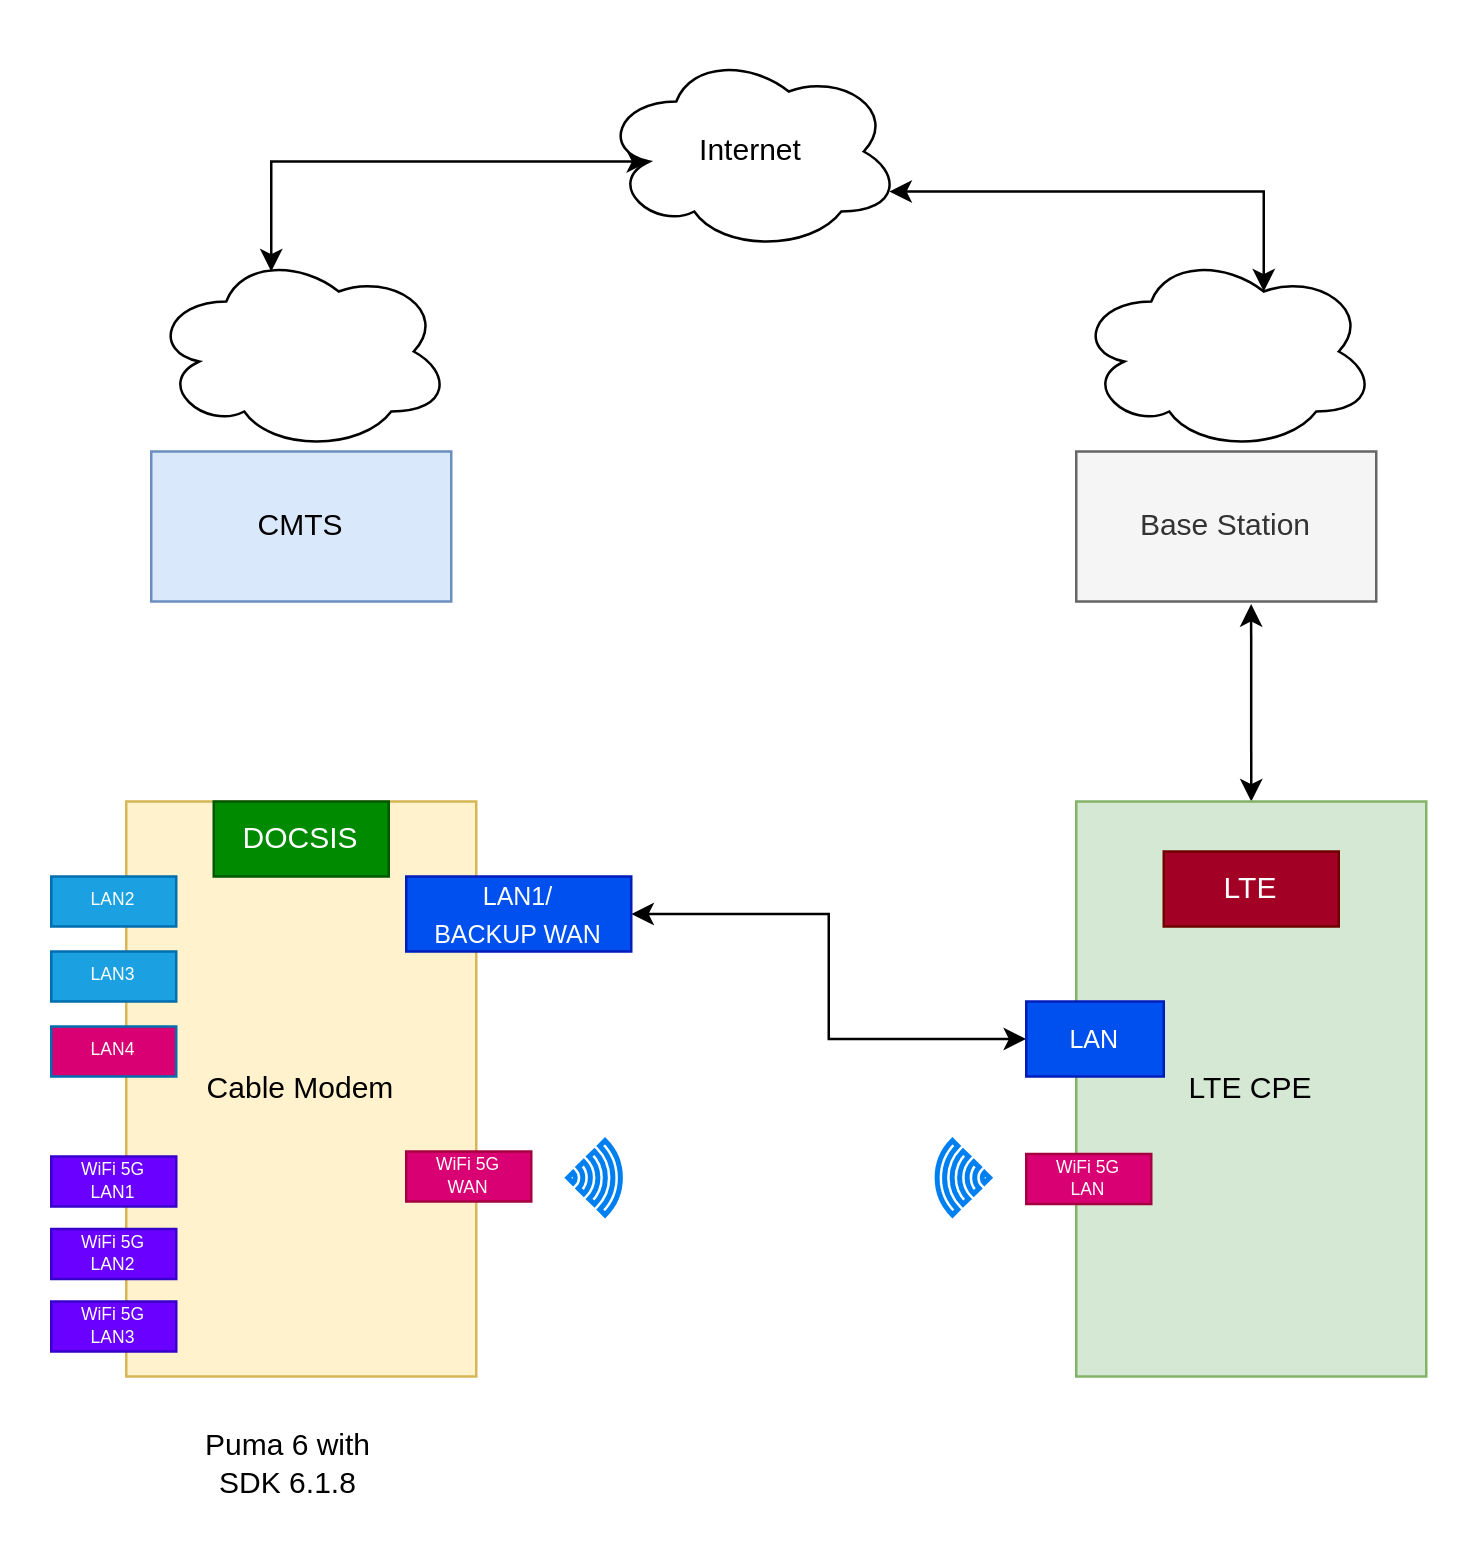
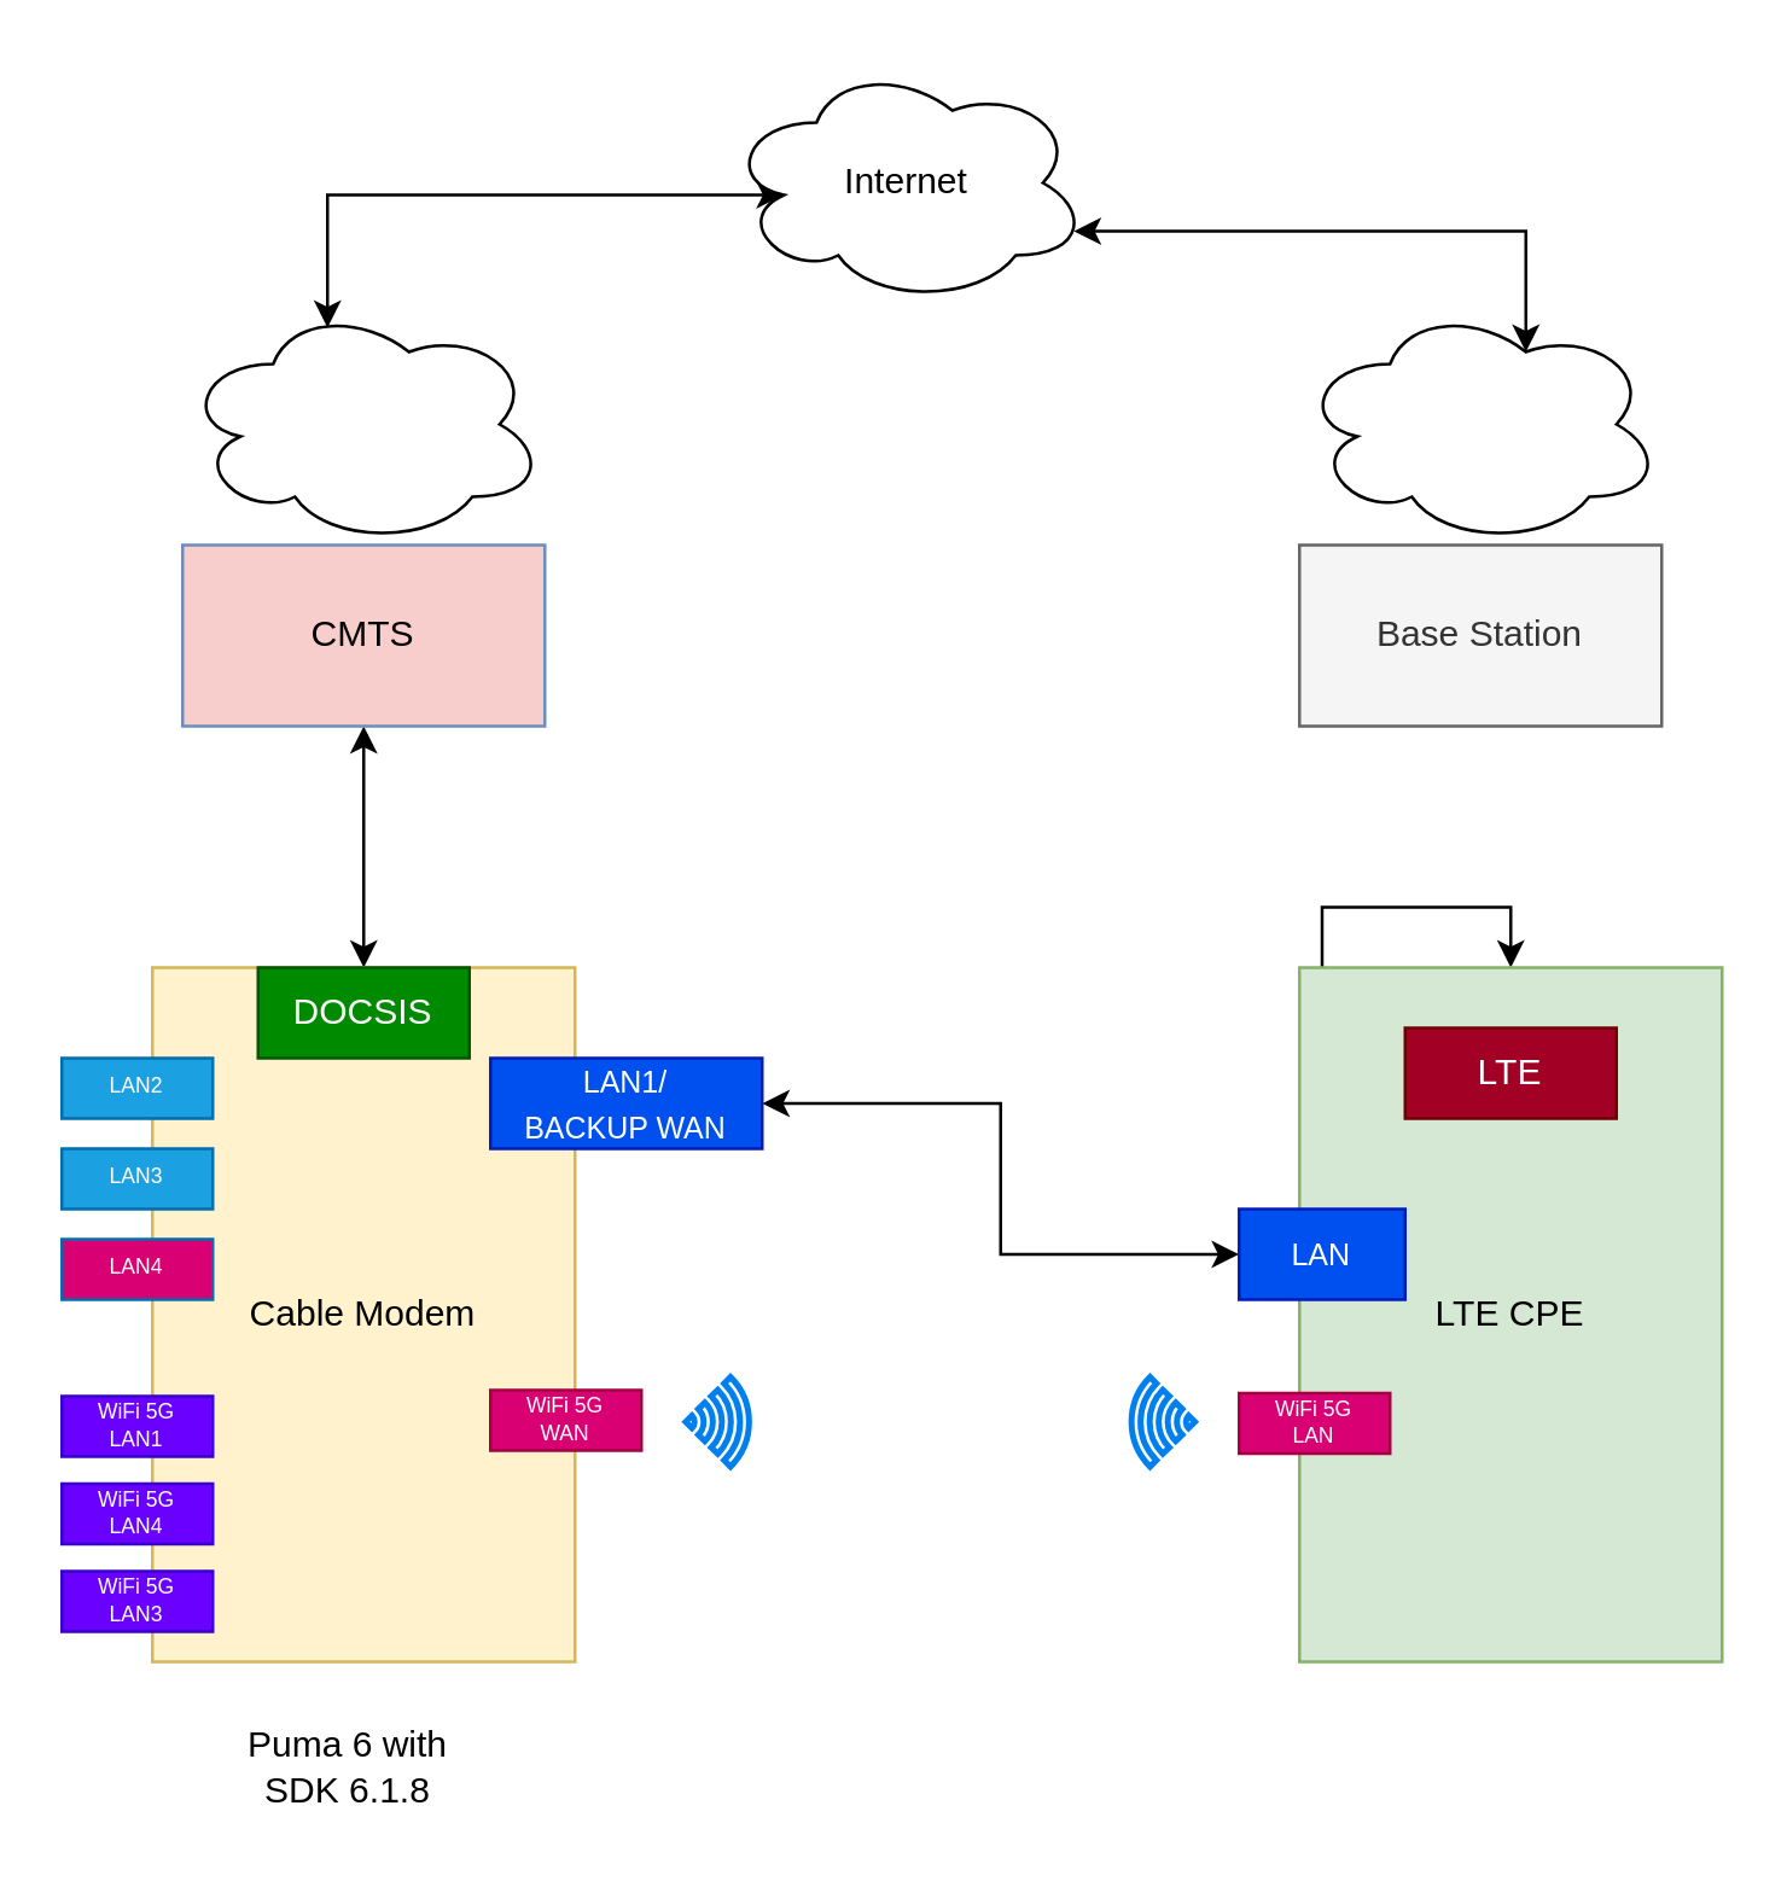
- <mxCell id="8" value="CMTS" style="rounded=0;whiteSpace=wrap;html=1;fillColor=#dae8fc;strokeColor=#6c8ebf;" vertex="1" parent="1"><mxGeometry x="60" y="180" width="120" height="60" as="geometry" /></mxCell>
+ <mxCell id="8" value="CMTS" style="rounded=0;whiteSpace=wrap;html=1;fillColor=#f8cecc;strokeColor=#6c8ebf;" vertex="1" parent="1"><mxGeometry x="60" y="180" width="120" height="60" as="geometry" /></mxCell>
- <mxCell id="4" style="edgeStyle=orthogonalEdgeStyle;rounded=0;orthogonalLoop=1;jettySize=auto;html=1;exitX=0.5;exitY=0;exitDx=0;exitDy=0;entryX=0.583;entryY=1.017;entryDx=0;entryDy=0;entryPerimeter=0;startArrow=classic;startFill=1;" edge="1" parent="1" source="5" target="11"><mxGeometry relative="1" as="geometry" /></mxCell>
+ <mxCell id="4" style="edgeStyle=orthogonalEdgeStyle;rounded=0;orthogonalLoop=1;jettySize=auto;html=1;exitX=0.5;exitY=0;exitDx=0;exitDy=0;startArrow=classic;startFill=1;" edge="1" parent="1" source="5" target="20"><mxGeometry relative="1" as="geometry" /></mxCell>
+ <mxCell id="2" style="edgeStyle=orthogonalEdgeStyle;rounded=0;orthogonalLoop=1;jettySize=auto;html=1;exitX=0.5;exitY=0;exitDx=0;exitDy=0;entryX=0.5;entryY=1;entryDx=0;entryDy=0;startArrow=classic;startFill=1;" edge="1" parent="1" source="3" target="8"><mxGeometry relative="1" as="geometry" /></mxCell>
- <mxCell id="27" value="WiFi 5G&lt;br&gt;LAN2" style="rounded=0;whiteSpace=wrap;html=1;fillColor=#6a00ff;strokeColor=#3700CC;fontColor=#ffffff;fontSize=7;" vertex="1" parent="1"><mxGeometry x="20" y="491" width="50" height="20" as="geometry" /></mxCell>
+ <mxCell id="27" value="WiFi 5G&lt;br&gt;LAN4" style="rounded=0;whiteSpace=wrap;html=1;fillColor=#6a00ff;strokeColor=#3700CC;fontColor=#ffffff;fontSize=7;" vertex="1" parent="1"><mxGeometry x="20" y="491" width="50" height="20" as="geometry" /></mxCell>
